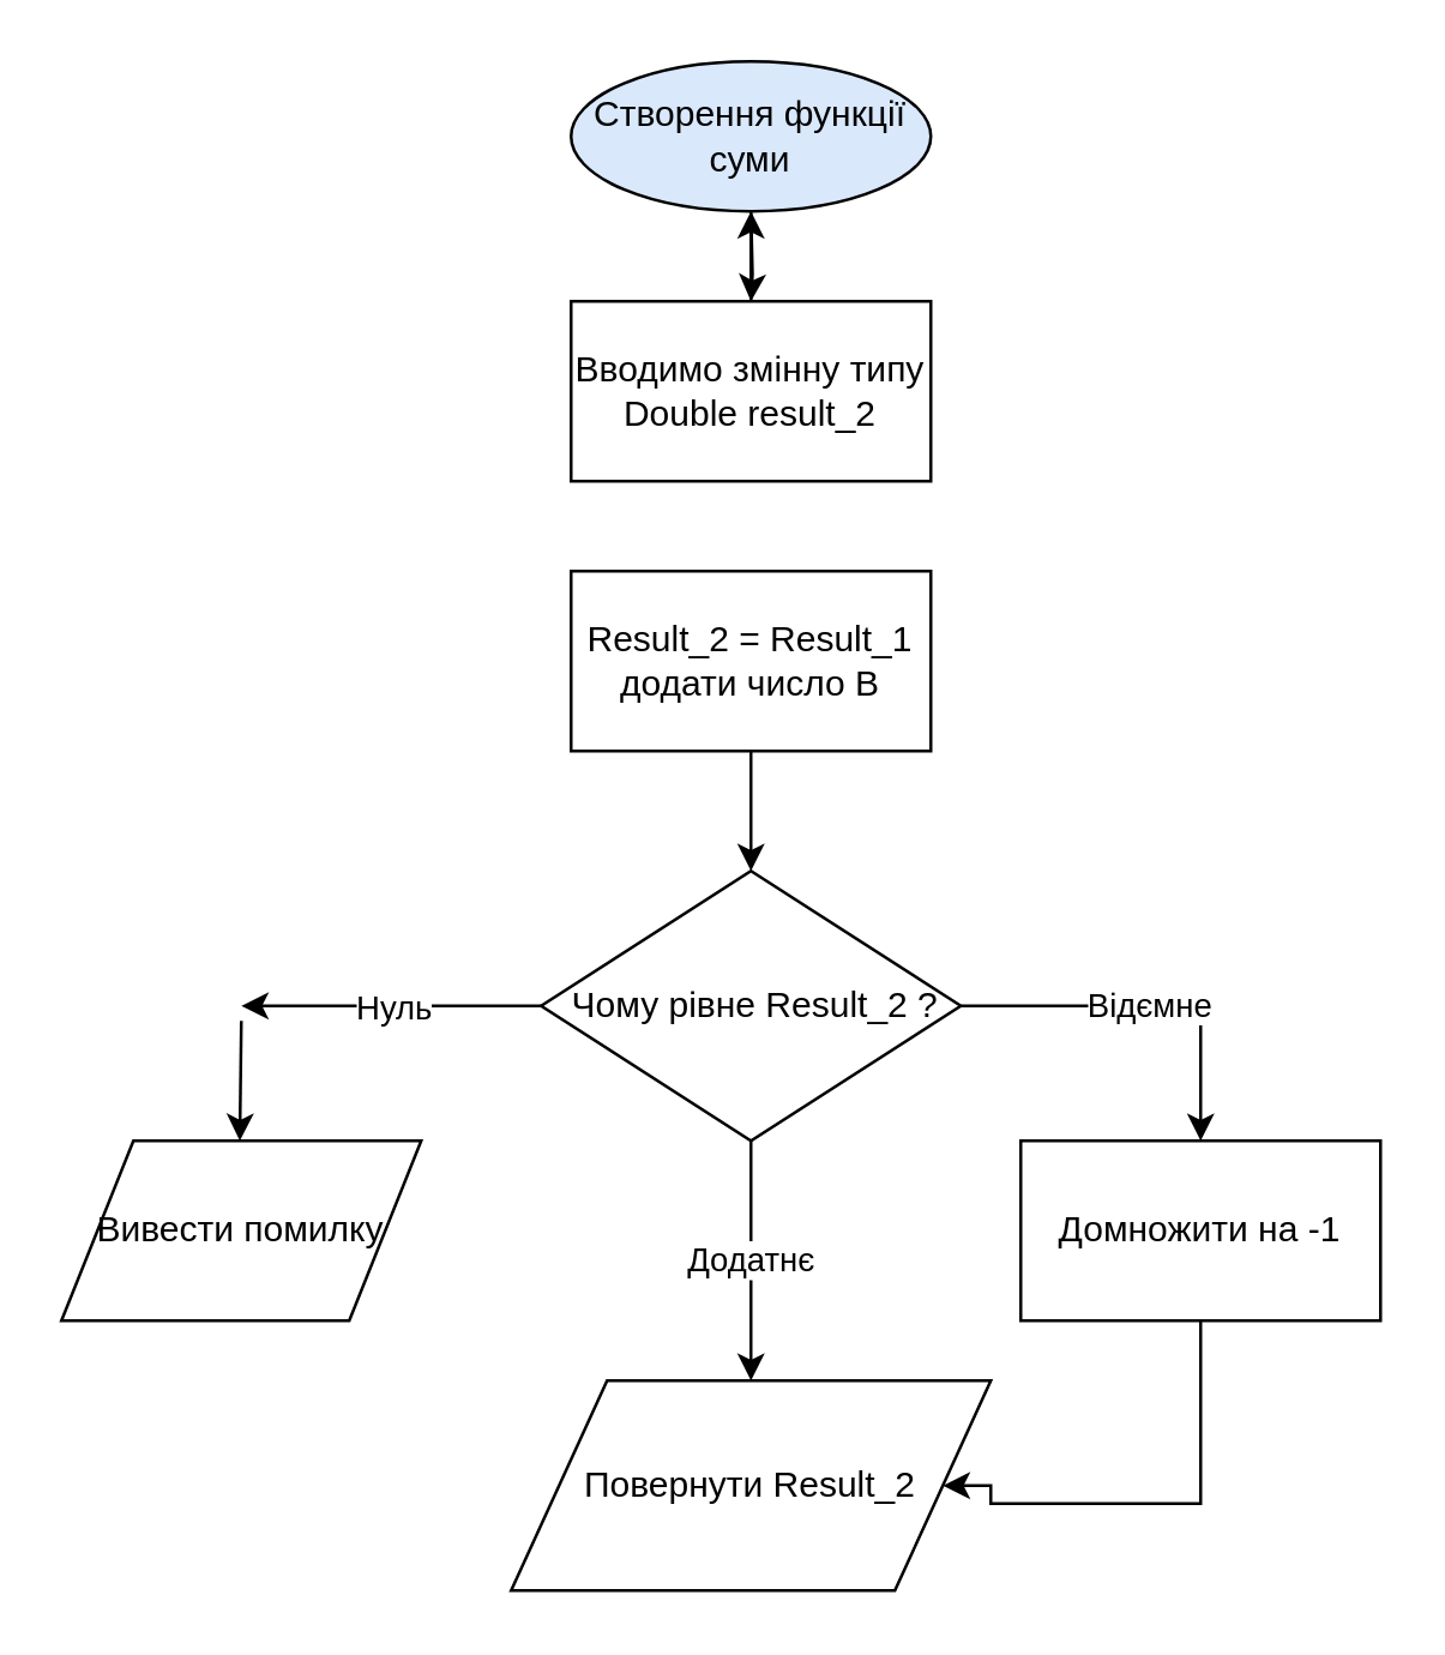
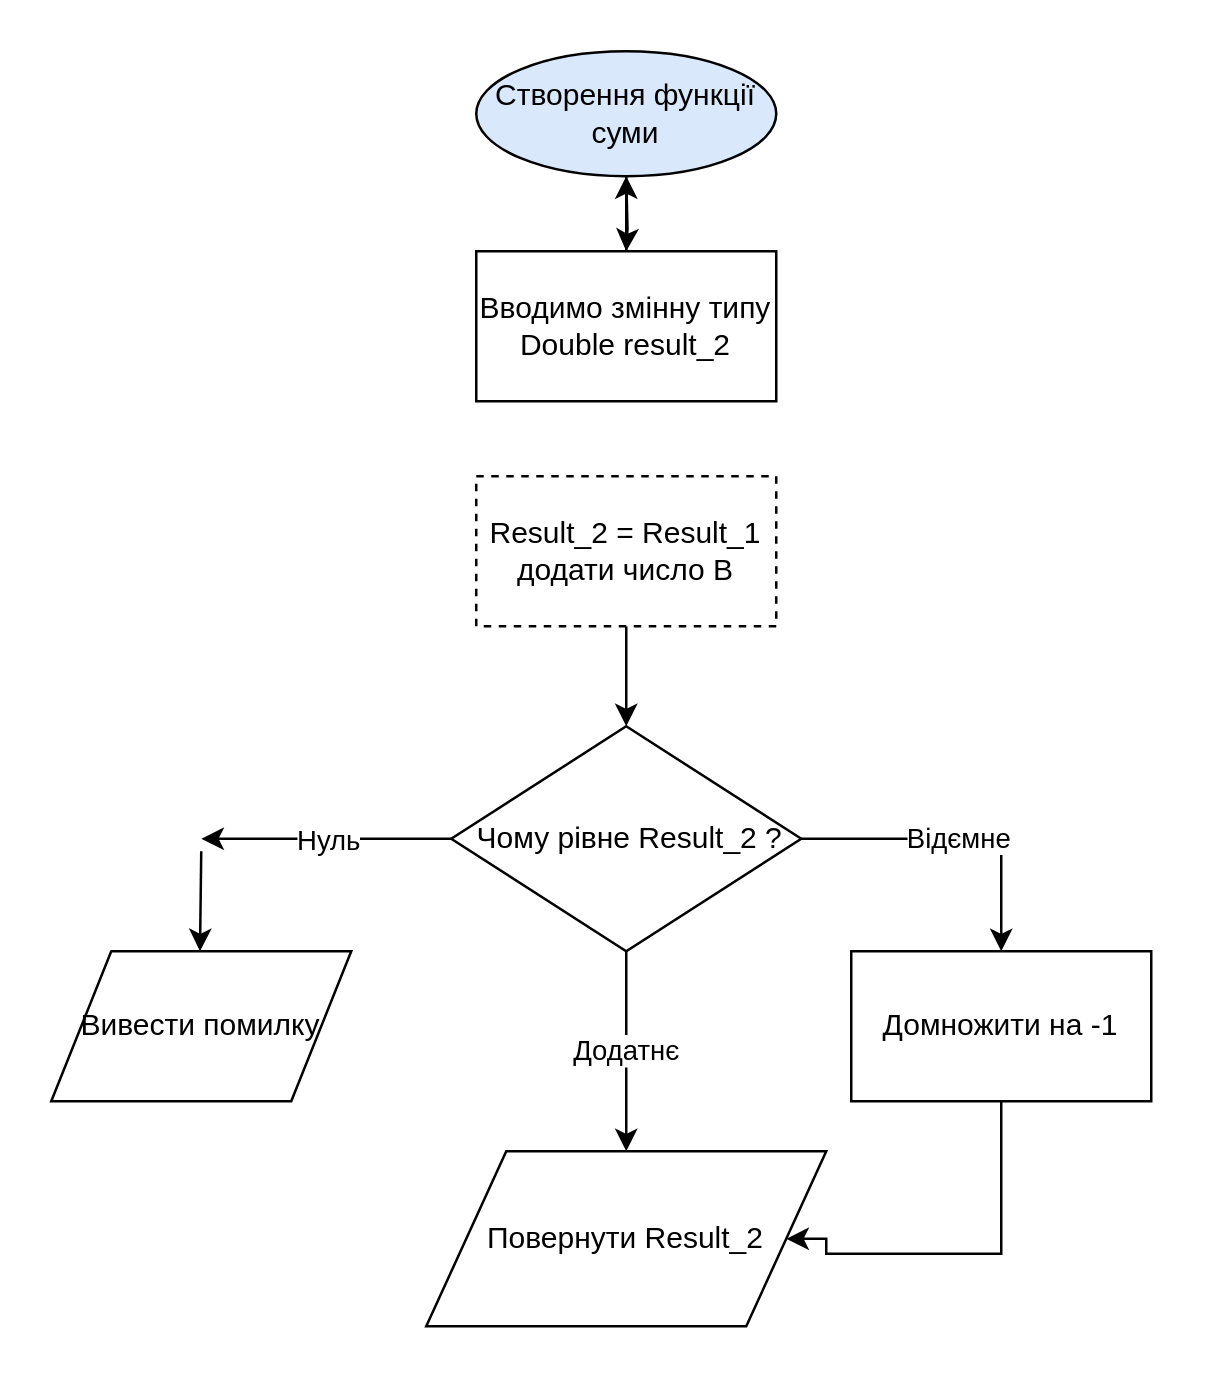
- <mxCell id="7" value="Result_2 = Result_1 додати число В" style="rounded=0;whiteSpace=wrap;html=1;" vertex="1" parent="1"><mxGeometry x="190" y="190" width="120" height="60" as="geometry" /></mxCell>
+ <mxCell id="7" value="Result_2 = Result_1 додати число В" style="rounded=0;whiteSpace=wrap;html=1;dashed=1;" vertex="1" parent="1"><mxGeometry x="190" y="190" width="120" height="60" as="geometry" /></mxCell>
